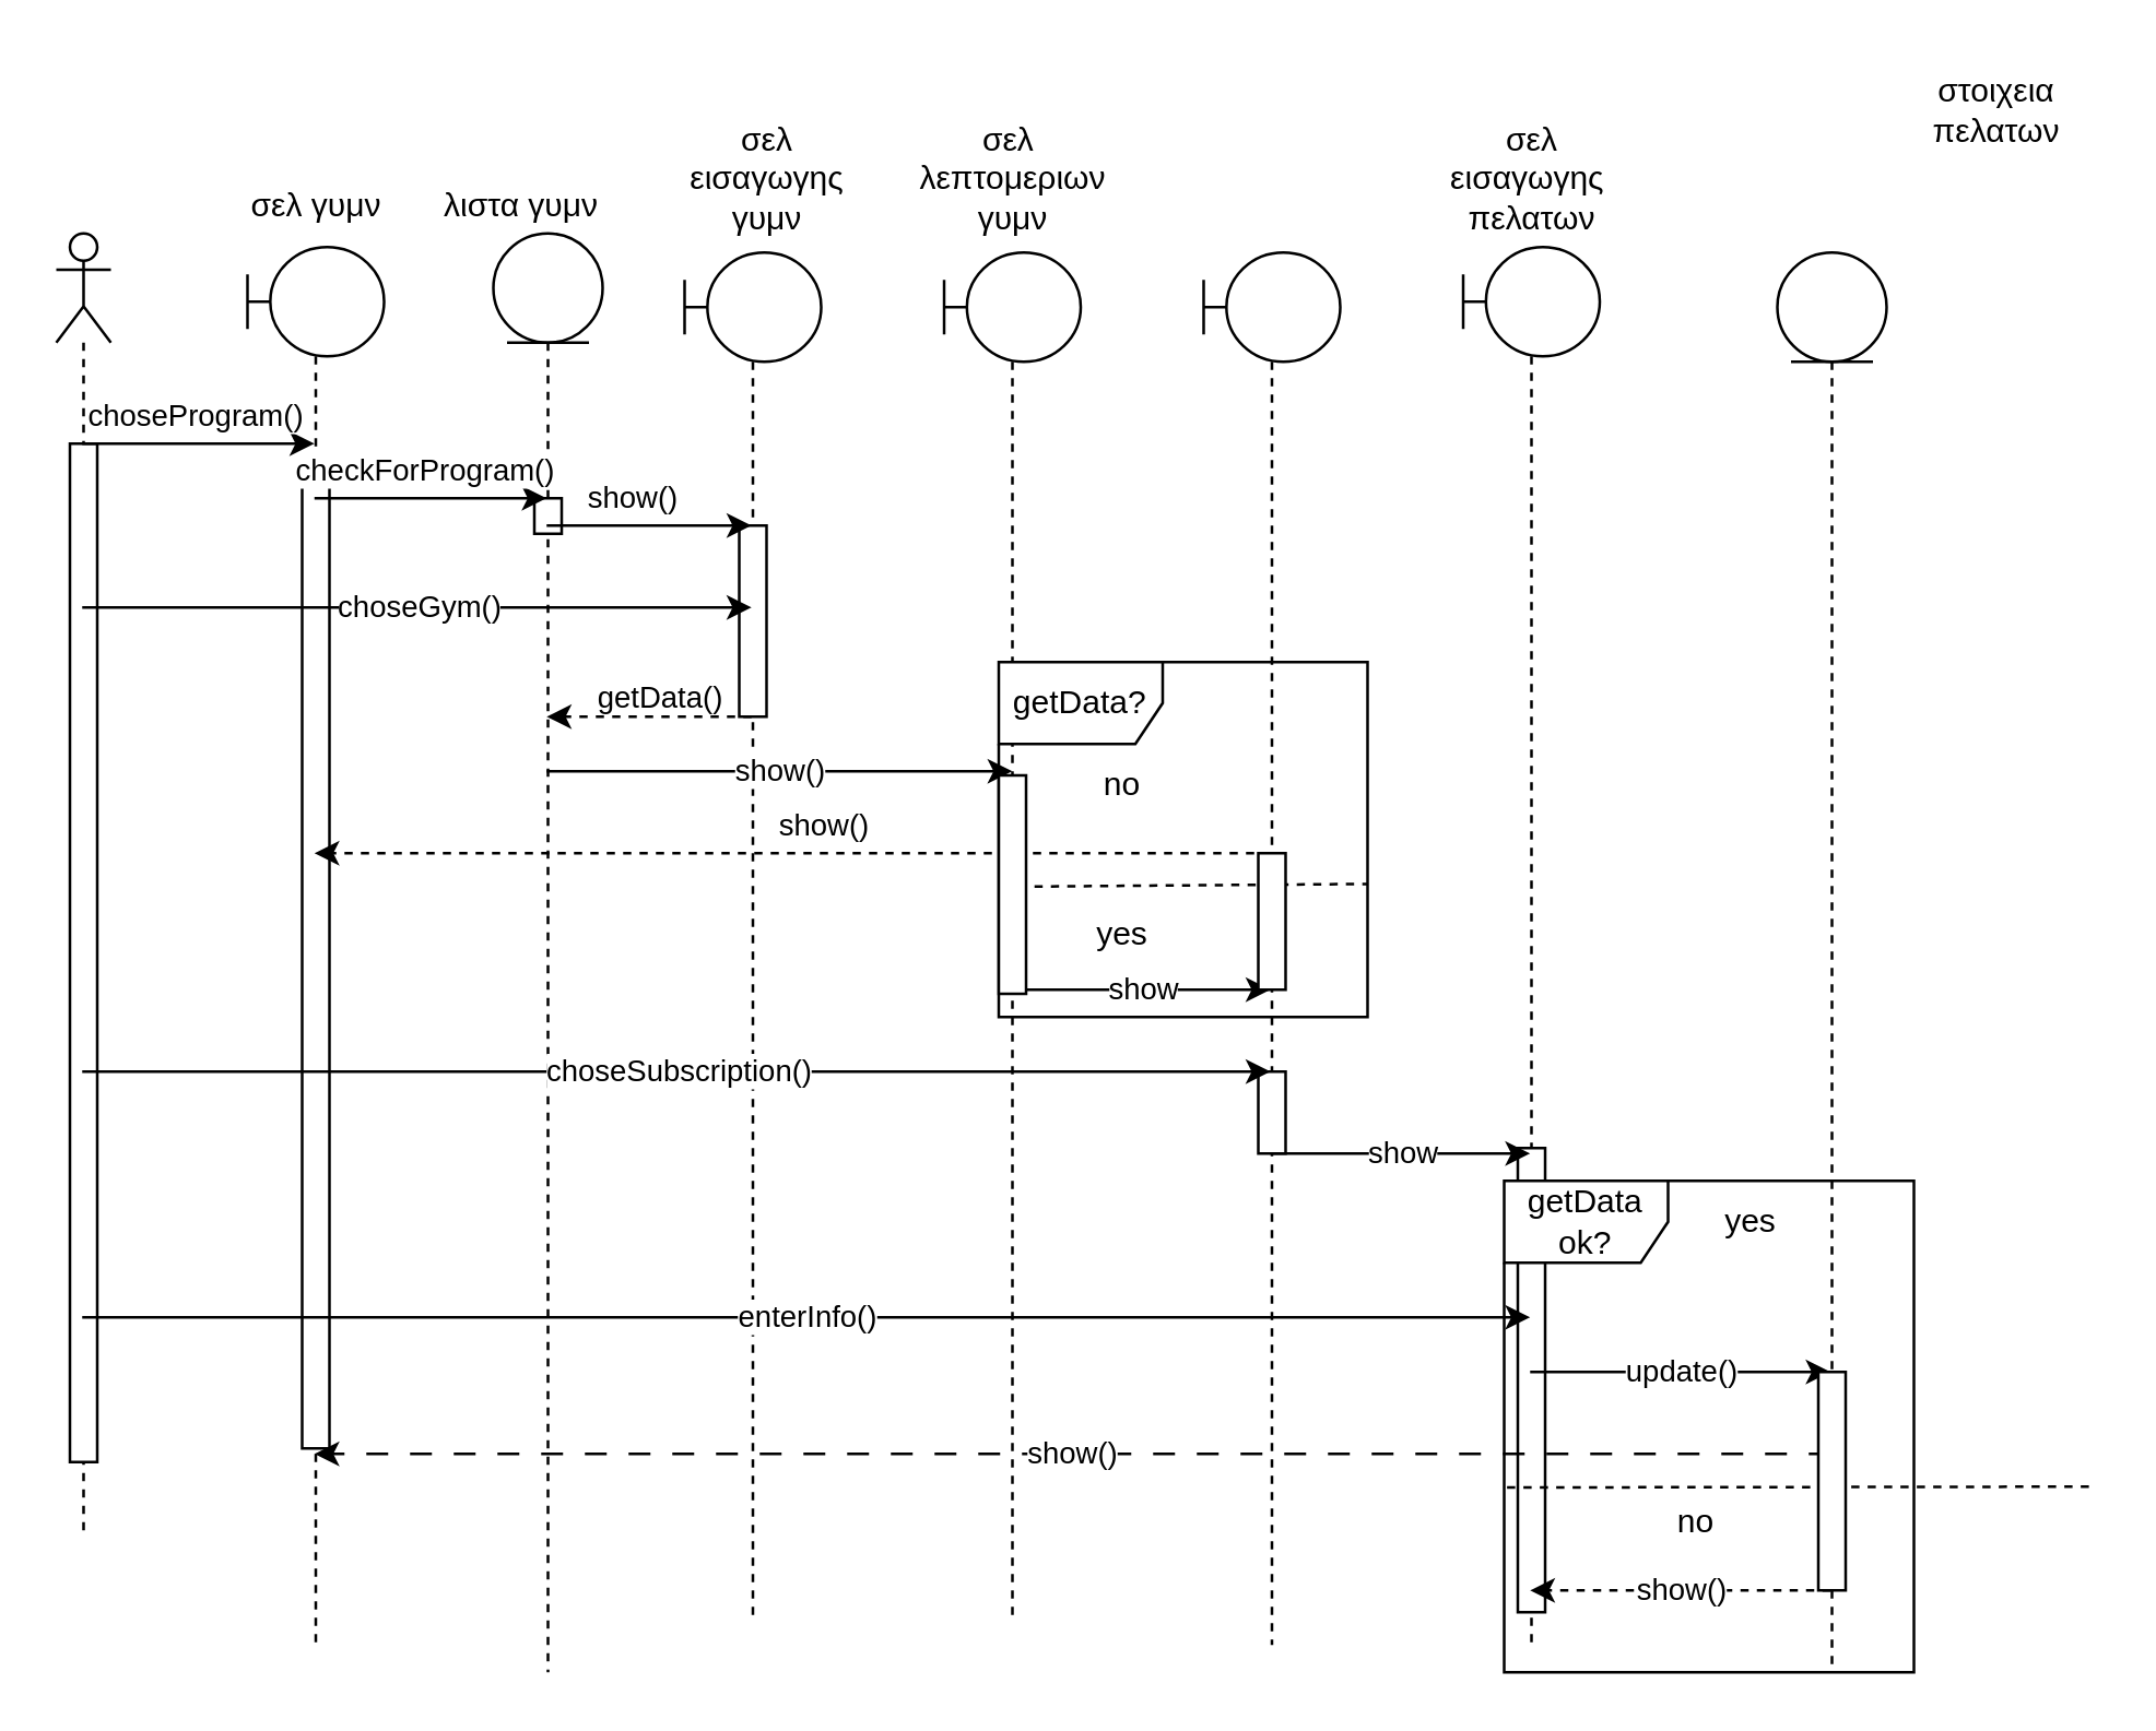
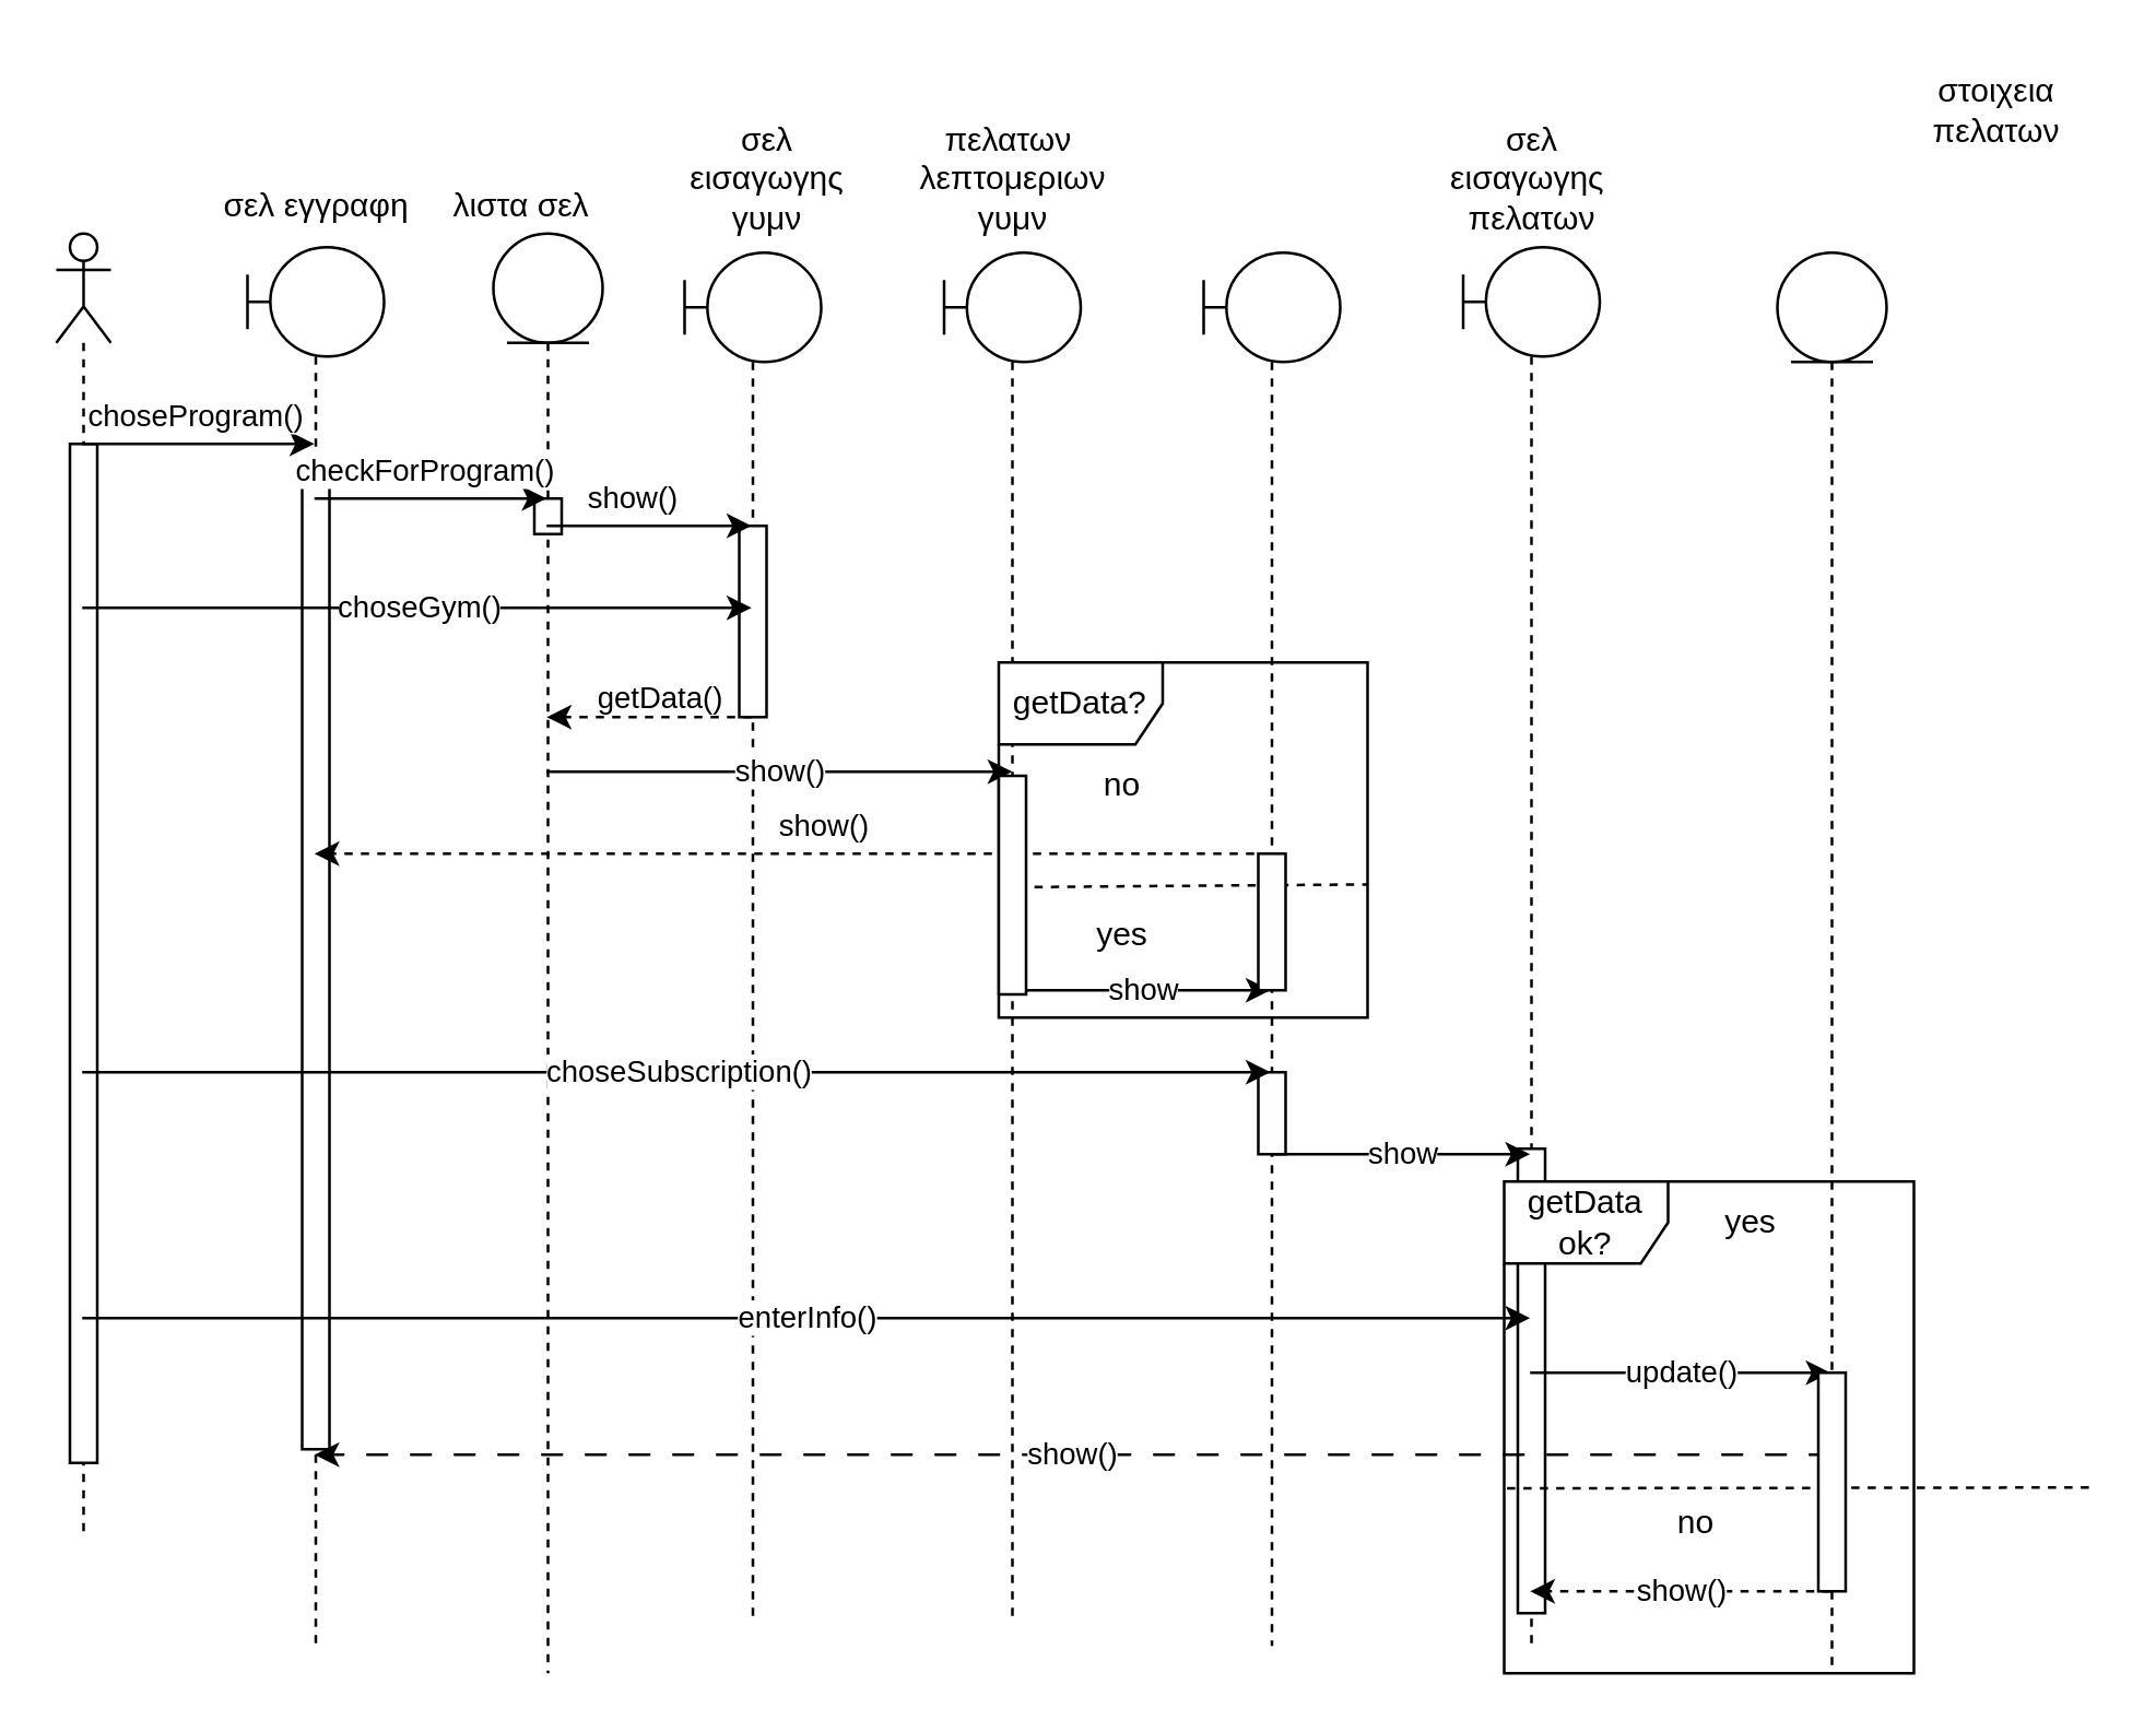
- <mxCell id="19" value="σελ&amp;nbsp;&lt;br&gt;λεπτομεριων&lt;br&gt;γυμν" style="text;html=1;align=center;verticalAlign=middle;resizable=0;points=[];autosize=1;strokeColor=none;fillColor=none;" parent="1" vertex="1"><mxGeometry x="325" y="35" width="90" height="60" as="geometry" /></mxCell>
+ <mxCell id="19" value="πελατων&amp;nbsp;&lt;br&gt;λεπτομεριων&lt;br&gt;γυμν" style="text;html=1;align=center;verticalAlign=middle;resizable=0;points=[];autosize=1;strokeColor=none;fillColor=none;" parent="1" vertex="1"><mxGeometry x="325" y="35" width="90" height="60" as="geometry" /></mxCell>
- <mxCell id="16" value="σελ γυμν" style="text;html=1;align=center;verticalAlign=middle;resizable=0;points=[];autosize=1;strokeColor=none;fillColor=none;" parent="1" vertex="1"><mxGeometry x="70" y="60" width="90" height="30" as="geometry" /></mxCell>
+ <mxCell id="16" value="σελ εγγραφη" style="text;html=1;align=center;verticalAlign=middle;resizable=0;points=[];autosize=1;strokeColor=none;fillColor=none;" parent="1" vertex="1"><mxGeometry x="70" y="60" width="90" height="30" as="geometry" /></mxCell>
- <mxCell id="17" value="λιστα γυμν" style="text;html=1;align=center;verticalAlign=middle;resizable=0;points=[];autosize=1;strokeColor=none;fillColor=none;" parent="1" vertex="1"><mxGeometry x="150" y="60" width="80" height="30" as="geometry" /></mxCell>
+ <mxCell id="17" value="λιστα σελ" style="text;html=1;align=center;verticalAlign=middle;resizable=0;points=[];autosize=1;strokeColor=none;fillColor=none;" parent="1" vertex="1"><mxGeometry x="150" y="60" width="80" height="30" as="geometry" /></mxCell>
